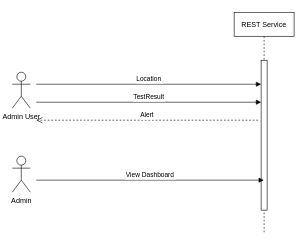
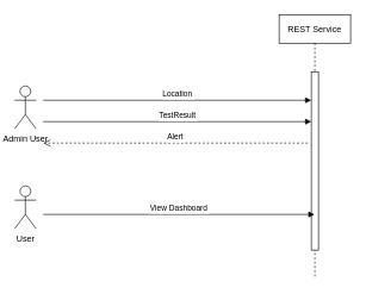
- <mxCell id="8" value="Admin&lt;br&gt;" style="shape=umlActor;verticalLabelPosition=bottom;verticalAlign=top;html=1;outlineConnect=0;" vertex="1" parent="1"><mxGeometry x="20" y="260" width="30" height="60" as="geometry" /></mxCell>
+ <mxCell id="8" value="User&lt;br&gt;" style="shape=umlActor;verticalLabelPosition=bottom;verticalAlign=top;html=1;outlineConnect=0;" vertex="1" parent="1"><mxGeometry x="20" y="260" width="30" height="60" as="geometry" /></mxCell>
